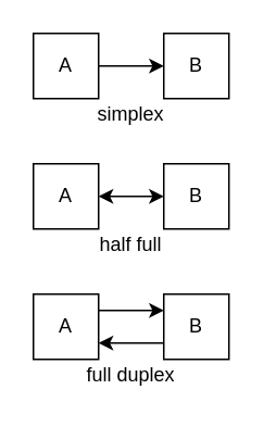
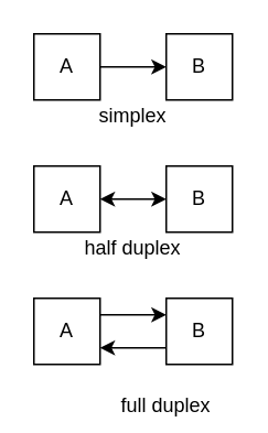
- <mxCell id="13" value="half full" style="text;html=1;strokeColor=none;fillColor=none;align=center;verticalAlign=middle;whiteSpace=wrap;rounded=0;" vertex="1" parent="1"><mxGeometry x="40" y="140" width="80" height="20" as="geometry" /></mxCell>
+ <mxCell id="13" value="half duplex" style="text;html=1;strokeColor=none;fillColor=none;align=center;verticalAlign=middle;whiteSpace=wrap;rounded=0;" vertex="1" parent="1"><mxGeometry x="40" y="140" width="80" height="20" as="geometry" /></mxCell>
- <mxCell id="14" value="full duplex" style="text;html=1;strokeColor=none;fillColor=none;align=center;verticalAlign=middle;whiteSpace=wrap;rounded=0;" vertex="1" parent="1"><mxGeometry x="40" y="220" width="80" height="20" as="geometry" /></mxCell>
+ <mxCell id="14" value="full duplex" style="text;html=1;strokeColor=none;fillColor=none;align=center;verticalAlign=middle;whiteSpace=wrap;rounded=0;" vertex="1" parent="1"><mxGeometry x="60" y="235" width="80" height="20" as="geometry" /></mxCell>
